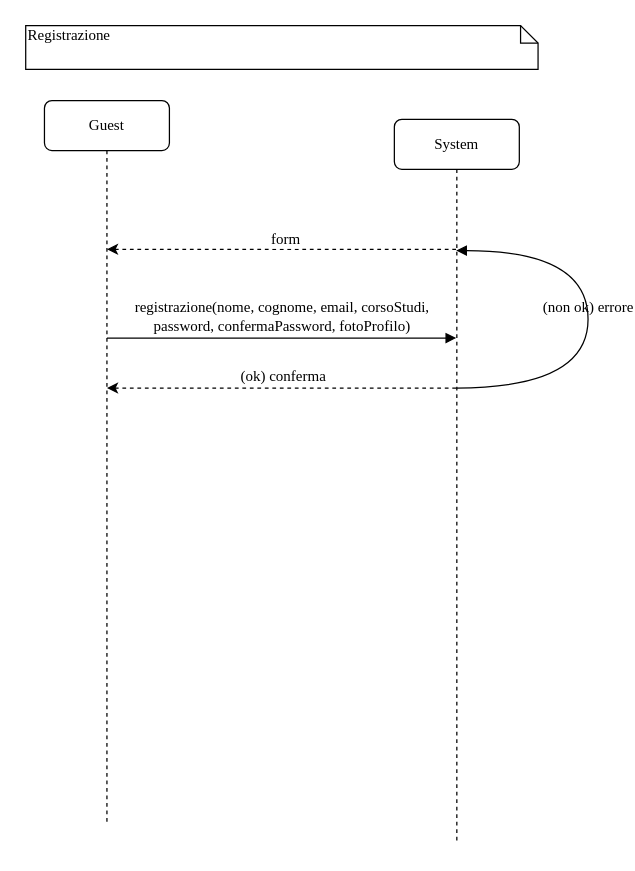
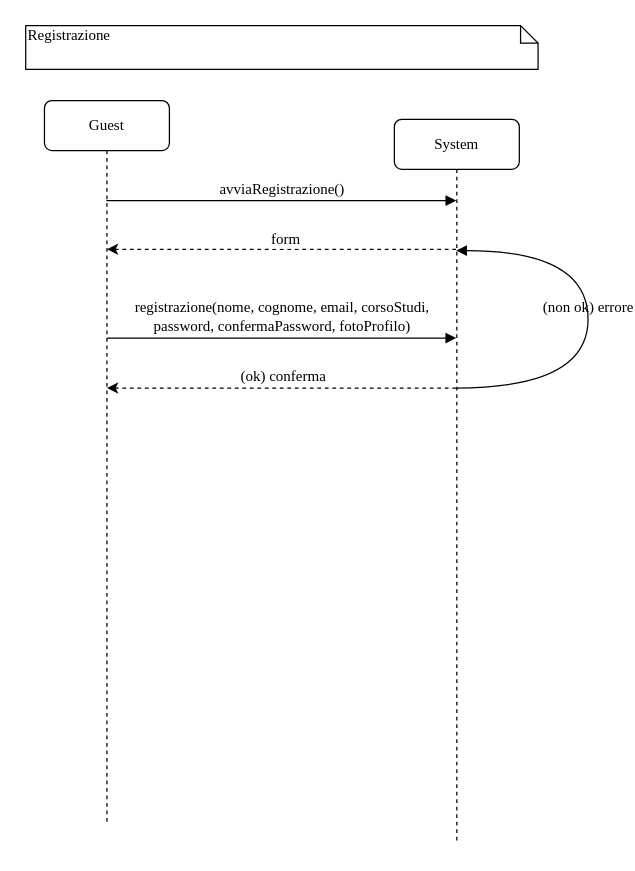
+ <mxCell id="4" value="avviaRegistrazione()" style="html=1;verticalAlign=bottom;endArrow=block;labelBackgroundColor=none;fontFamily=Verdana;fontSize=12;edgeStyle=elbowEdgeStyle;elbow=vertical;" edge="1" parent="1" source="3" target="2"><mxGeometry relative="1" as="geometry"><mxPoint x="90" y="180" as="sourcePoint" /><mxPoint x="225" y="160" as="targetPoint" /><Array as="points"><mxPoint x="195" y="160" /></Array></mxGeometry></mxCell>
